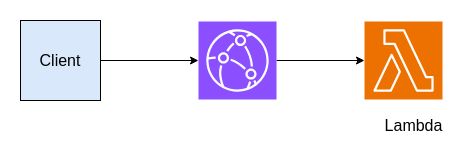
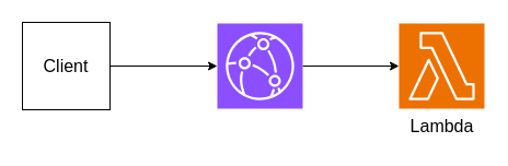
- <mxCell id="5" value="Client" style="whiteSpace=wrap;html=1;fontSize=16;fillColor=#dae8fc;" parent="1" vertex="1"><mxGeometry x="20" y="20" width="80" height="80" as="geometry" /></mxCell>
+ <mxCell id="5" value="Client" style="whiteSpace=wrap;html=1;fontSize=16;" parent="1" vertex="1"><mxGeometry x="20" y="20" width="80" height="80" as="geometry" /></mxCell>
- <mxCell id="3" value="Lambda" style="text;html=1;align=center;verticalAlign=middle;resizable=0;points=[];autosize=1;strokeColor=none;fillColor=none;fontSize=16;" parent="1" vertex="1"><mxGeometry x="375" y="109" width="76" height="31" as="geometry" /></mxCell>
+ <mxCell id="3" value="Lambda" style="text;html=1;align=center;verticalAlign=middle;resizable=0;points=[];autosize=1;strokeColor=none;fillColor=none;fontSize=16;" parent="1" vertex="1"><mxGeometry x="365" y="99" width="76" height="31" as="geometry" /></mxCell>
